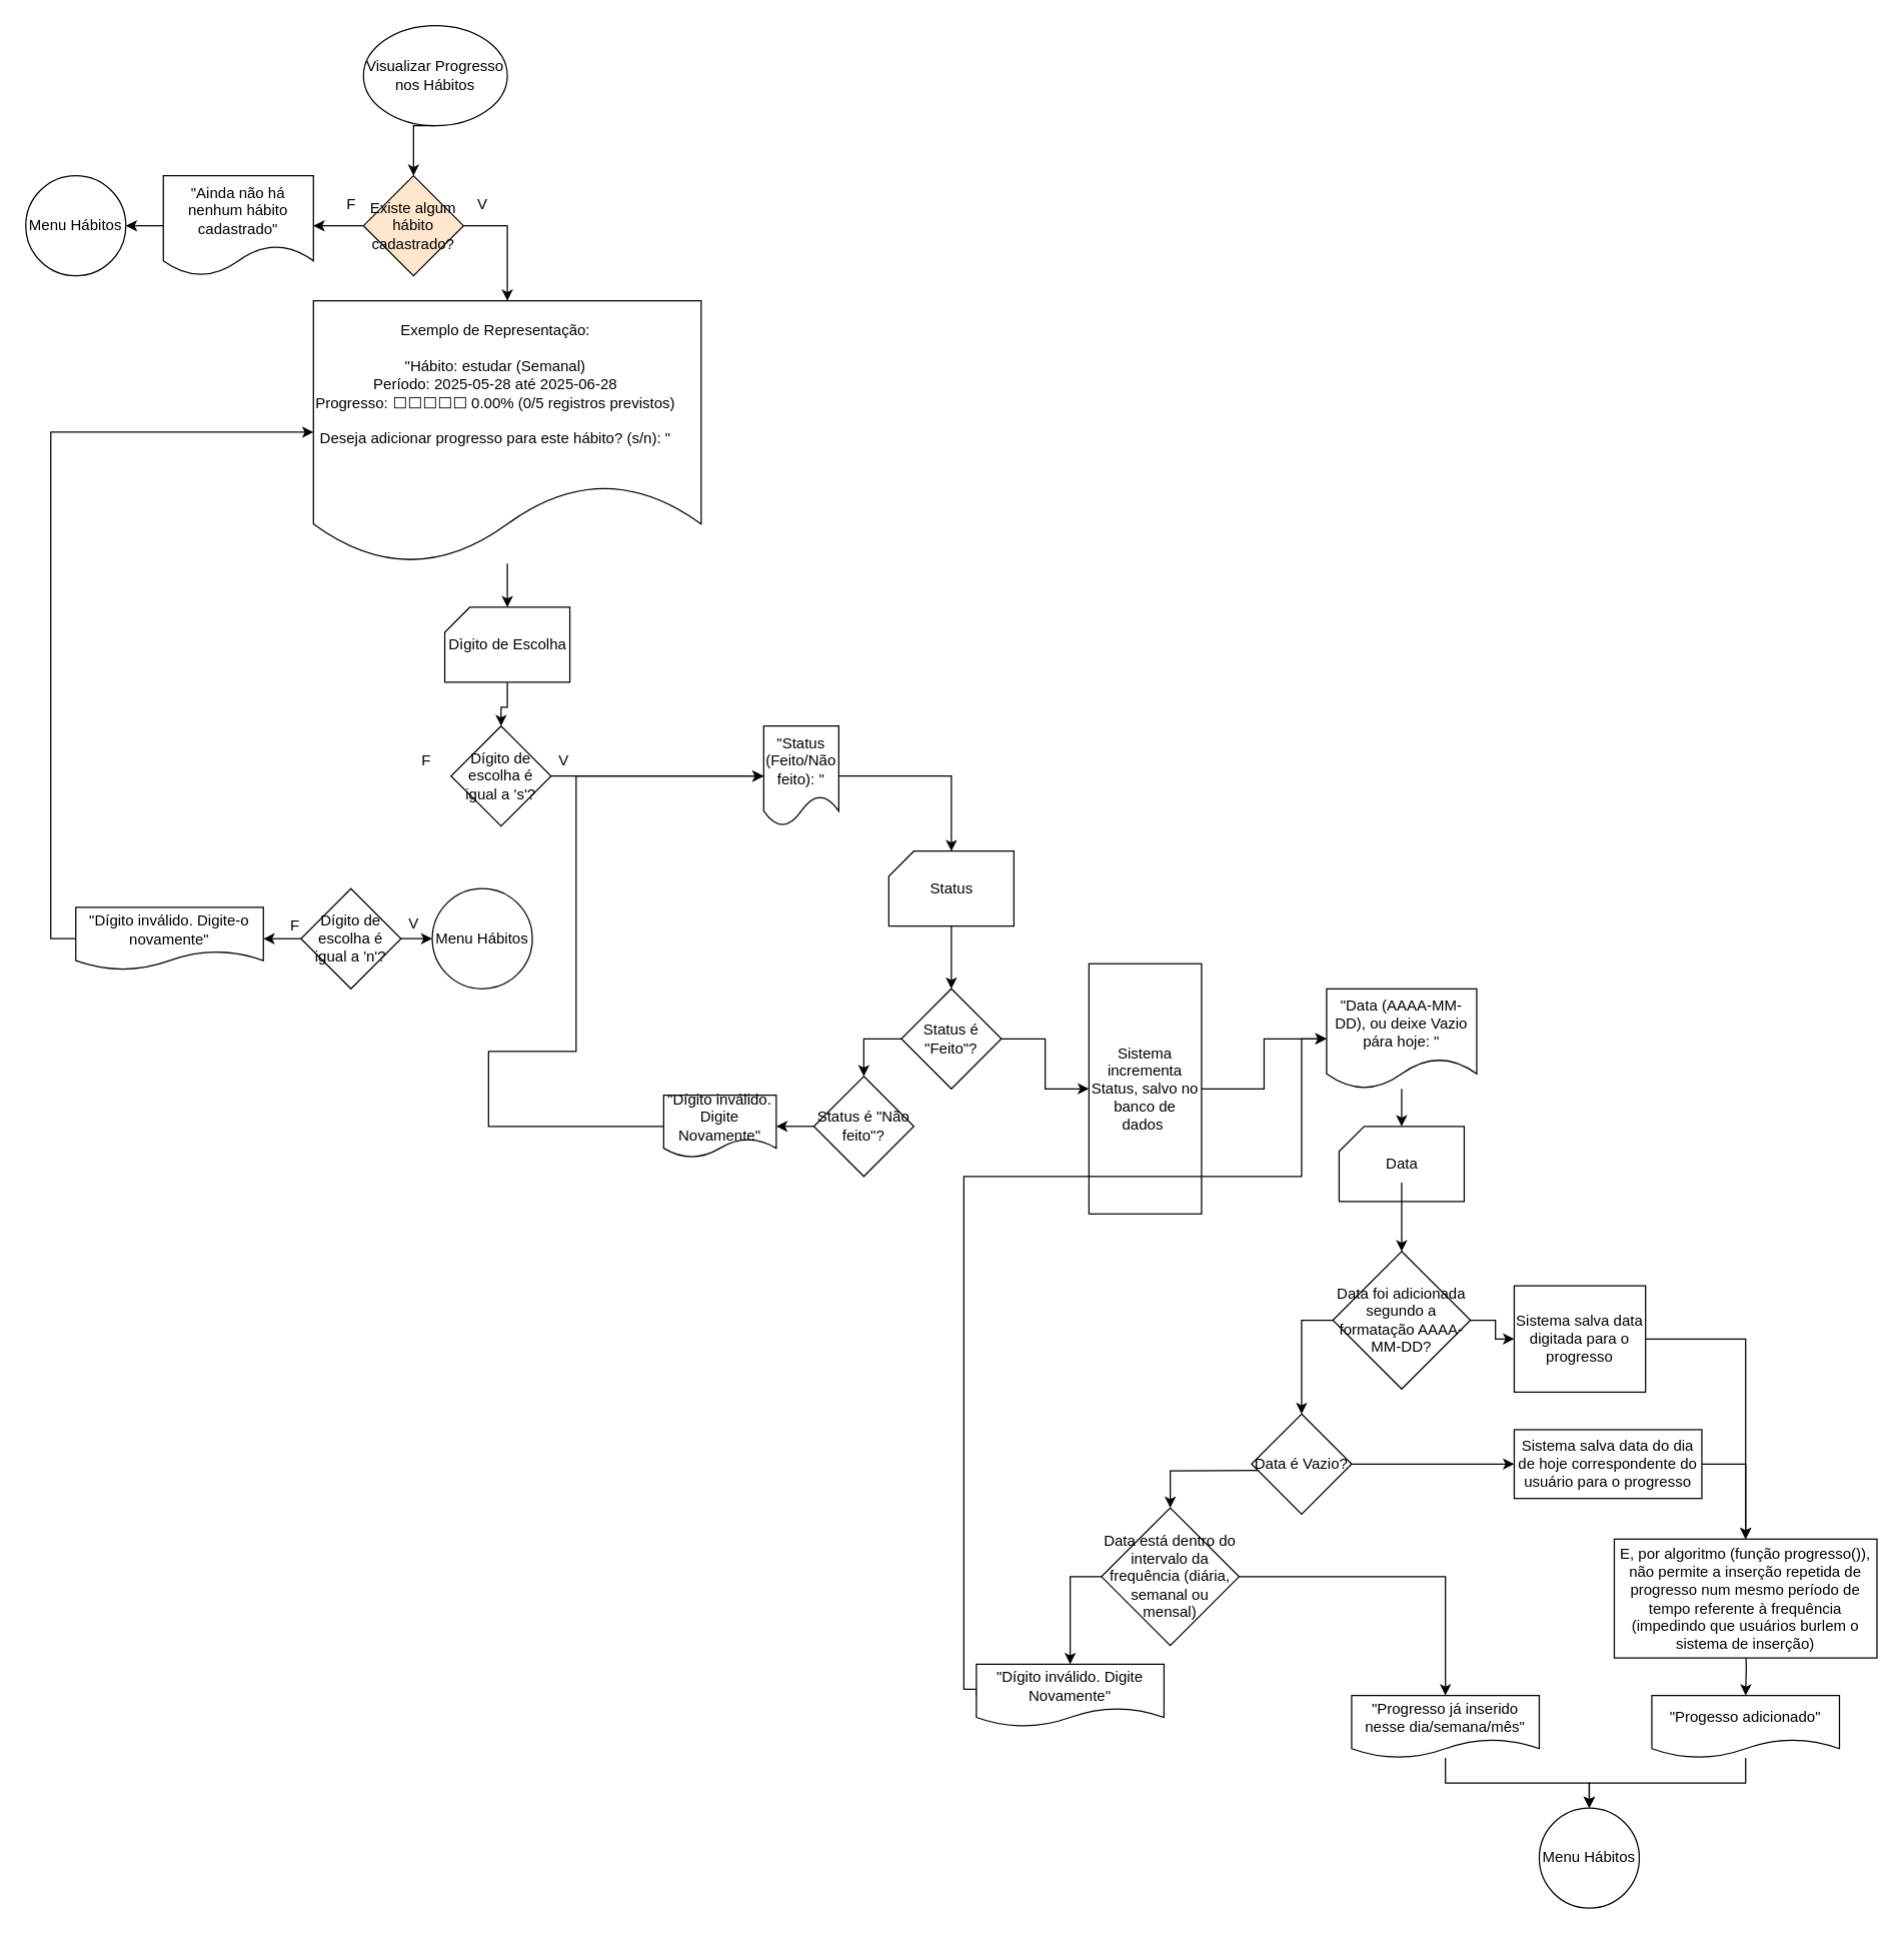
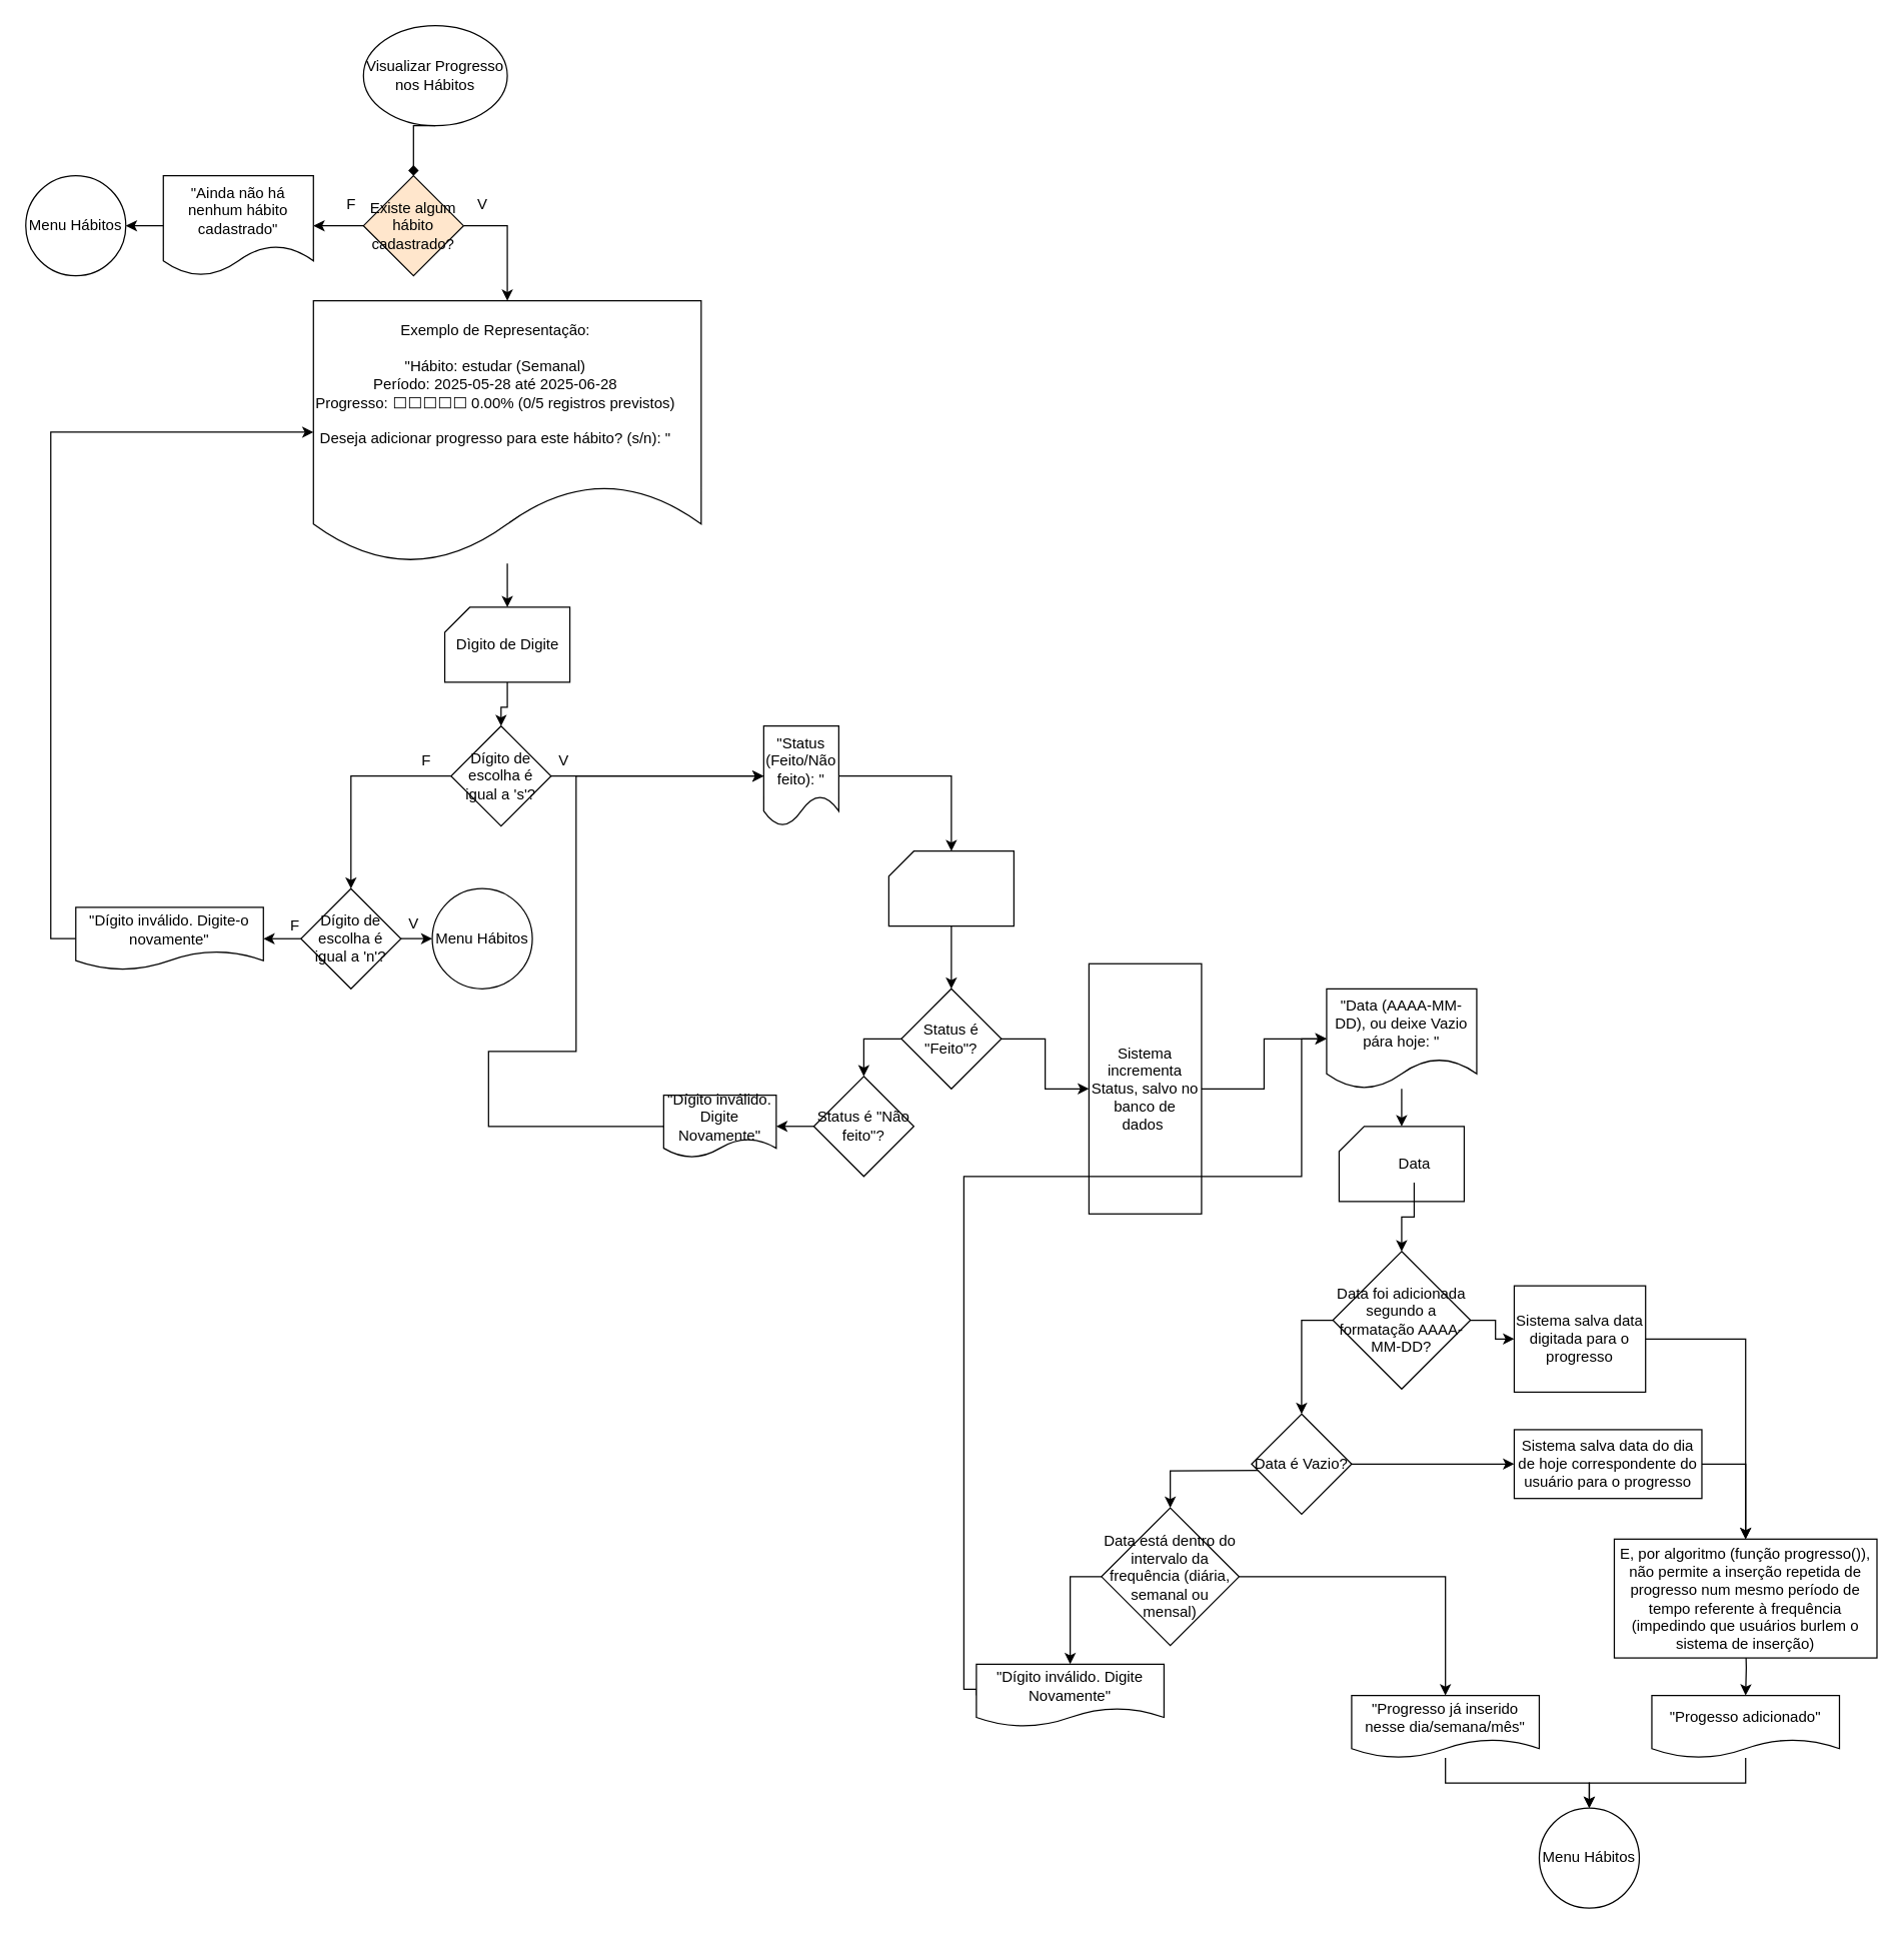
- <mxCell id="2" style="edgeStyle=orthogonalEdgeStyle;rounded=0;orthogonalLoop=1;jettySize=auto;html=1;exitX=0.5;exitY=1;exitDx=0;exitDy=0;entryX=0.5;entryY=0;entryDx=0;entryDy=0;" parent="1" source="3" target="19" edge="1"><mxGeometry relative="1" as="geometry"><mxPoint x="440" y="100" as="targetPoint" /><Array as="points"><mxPoint x="330" y="100" /><mxPoint x="330" y="100" /></Array></mxGeometry></mxCell>
+ <mxCell id="2" style="edgeStyle=orthogonalEdgeStyle;rounded=0;orthogonalLoop=1;jettySize=auto;html=1;exitX=0.5;exitY=1;exitDx=0;exitDy=0;entryX=0.5;entryY=0;entryDx=0;entryDy=0;endArrow=diamond;" parent="1" source="3" target="19" edge="1"><mxGeometry relative="1" as="geometry"><mxPoint x="440" y="100" as="targetPoint" /><Array as="points"><mxPoint x="330" y="100" /><mxPoint x="330" y="100" /></Array></mxGeometry></mxCell>
- <mxCell id="11" value="Dìgito de Escolha" style="text;html=1;align=center;verticalAlign=middle;resizable=0;points=[];autosize=1;strokeColor=none;fillColor=none;" parent="1" vertex="1"><mxGeometry x="345" y="500" width="120" height="30" as="geometry" /></mxCell>
+ <mxCell id="11" value="Dìgito de Digite" style="text;html=1;align=center;verticalAlign=middle;resizable=0;points=[];autosize=1;strokeColor=none;fillColor=none;" parent="1" vertex="1"><mxGeometry x="345" y="500" width="120" height="30" as="geometry" /></mxCell>
+ <mxCell id="6" style="edgeStyle=orthogonalEdgeStyle;rounded=0;orthogonalLoop=1;jettySize=auto;html=1;exitX=0;exitY=0.5;exitDx=0;exitDy=0;entryX=0.5;entryY=0;entryDx=0;entryDy=0;" parent="1" source="8" target="14" edge="1"><mxGeometry relative="1" as="geometry" /></mxCell>
- <mxCell id="36" value="Status" style="text;html=1;align=center;verticalAlign=middle;resizable=0;points=[];autosize=1;strokeColor=none;fillColor=none;" parent="1" vertex="1"><mxGeometry x="730" y="695" width="60" height="30" as="geometry" /></mxCell>
- <mxCell id="47" value="Data" style="text;html=1;align=center;verticalAlign=middle;resizable=0;points=[];autosize=1;strokeColor=none;fillColor=none;" parent="1" vertex="1"><mxGeometry x="1095" y="915" width="50" height="30" as="geometry" /></mxCell>
+ <mxCell id="47" value="Data" style="text;html=1;align=center;verticalAlign=middle;resizable=0;points=[];autosize=1;strokeColor=none;fillColor=none;" parent="1" vertex="1"><mxGeometry x="1105" y="915" width="50" height="30" as="geometry" /></mxCell>
